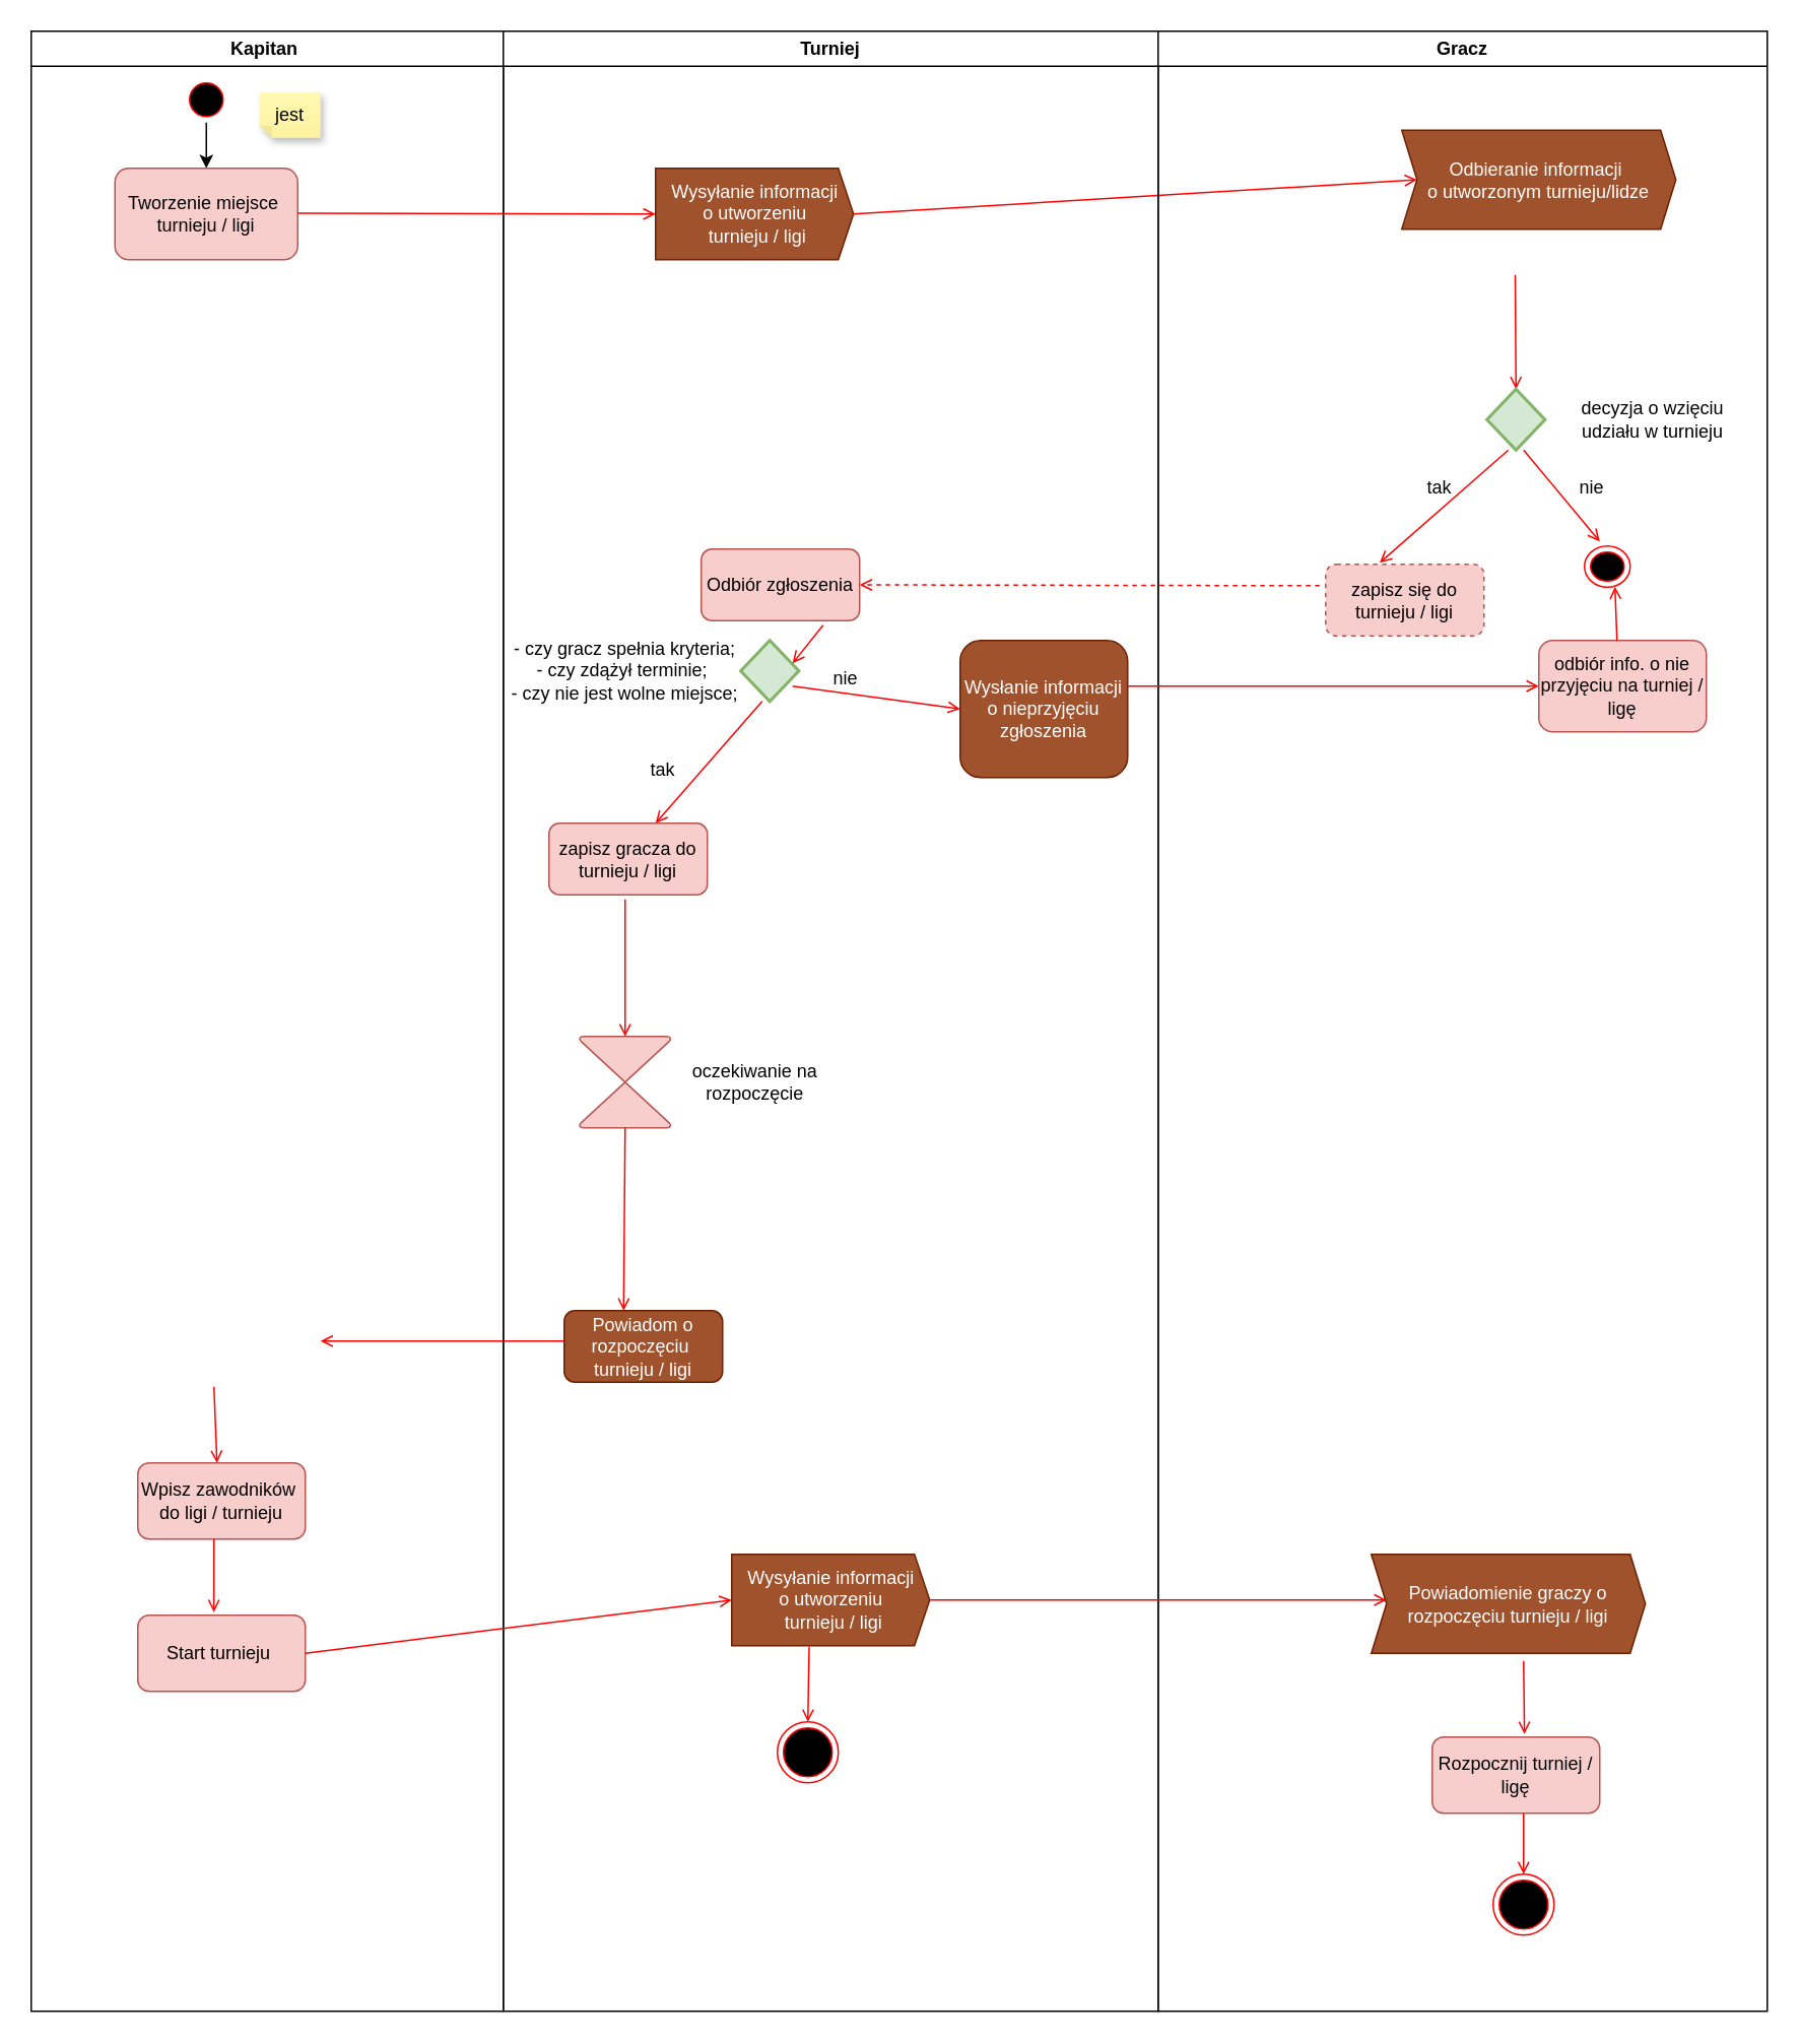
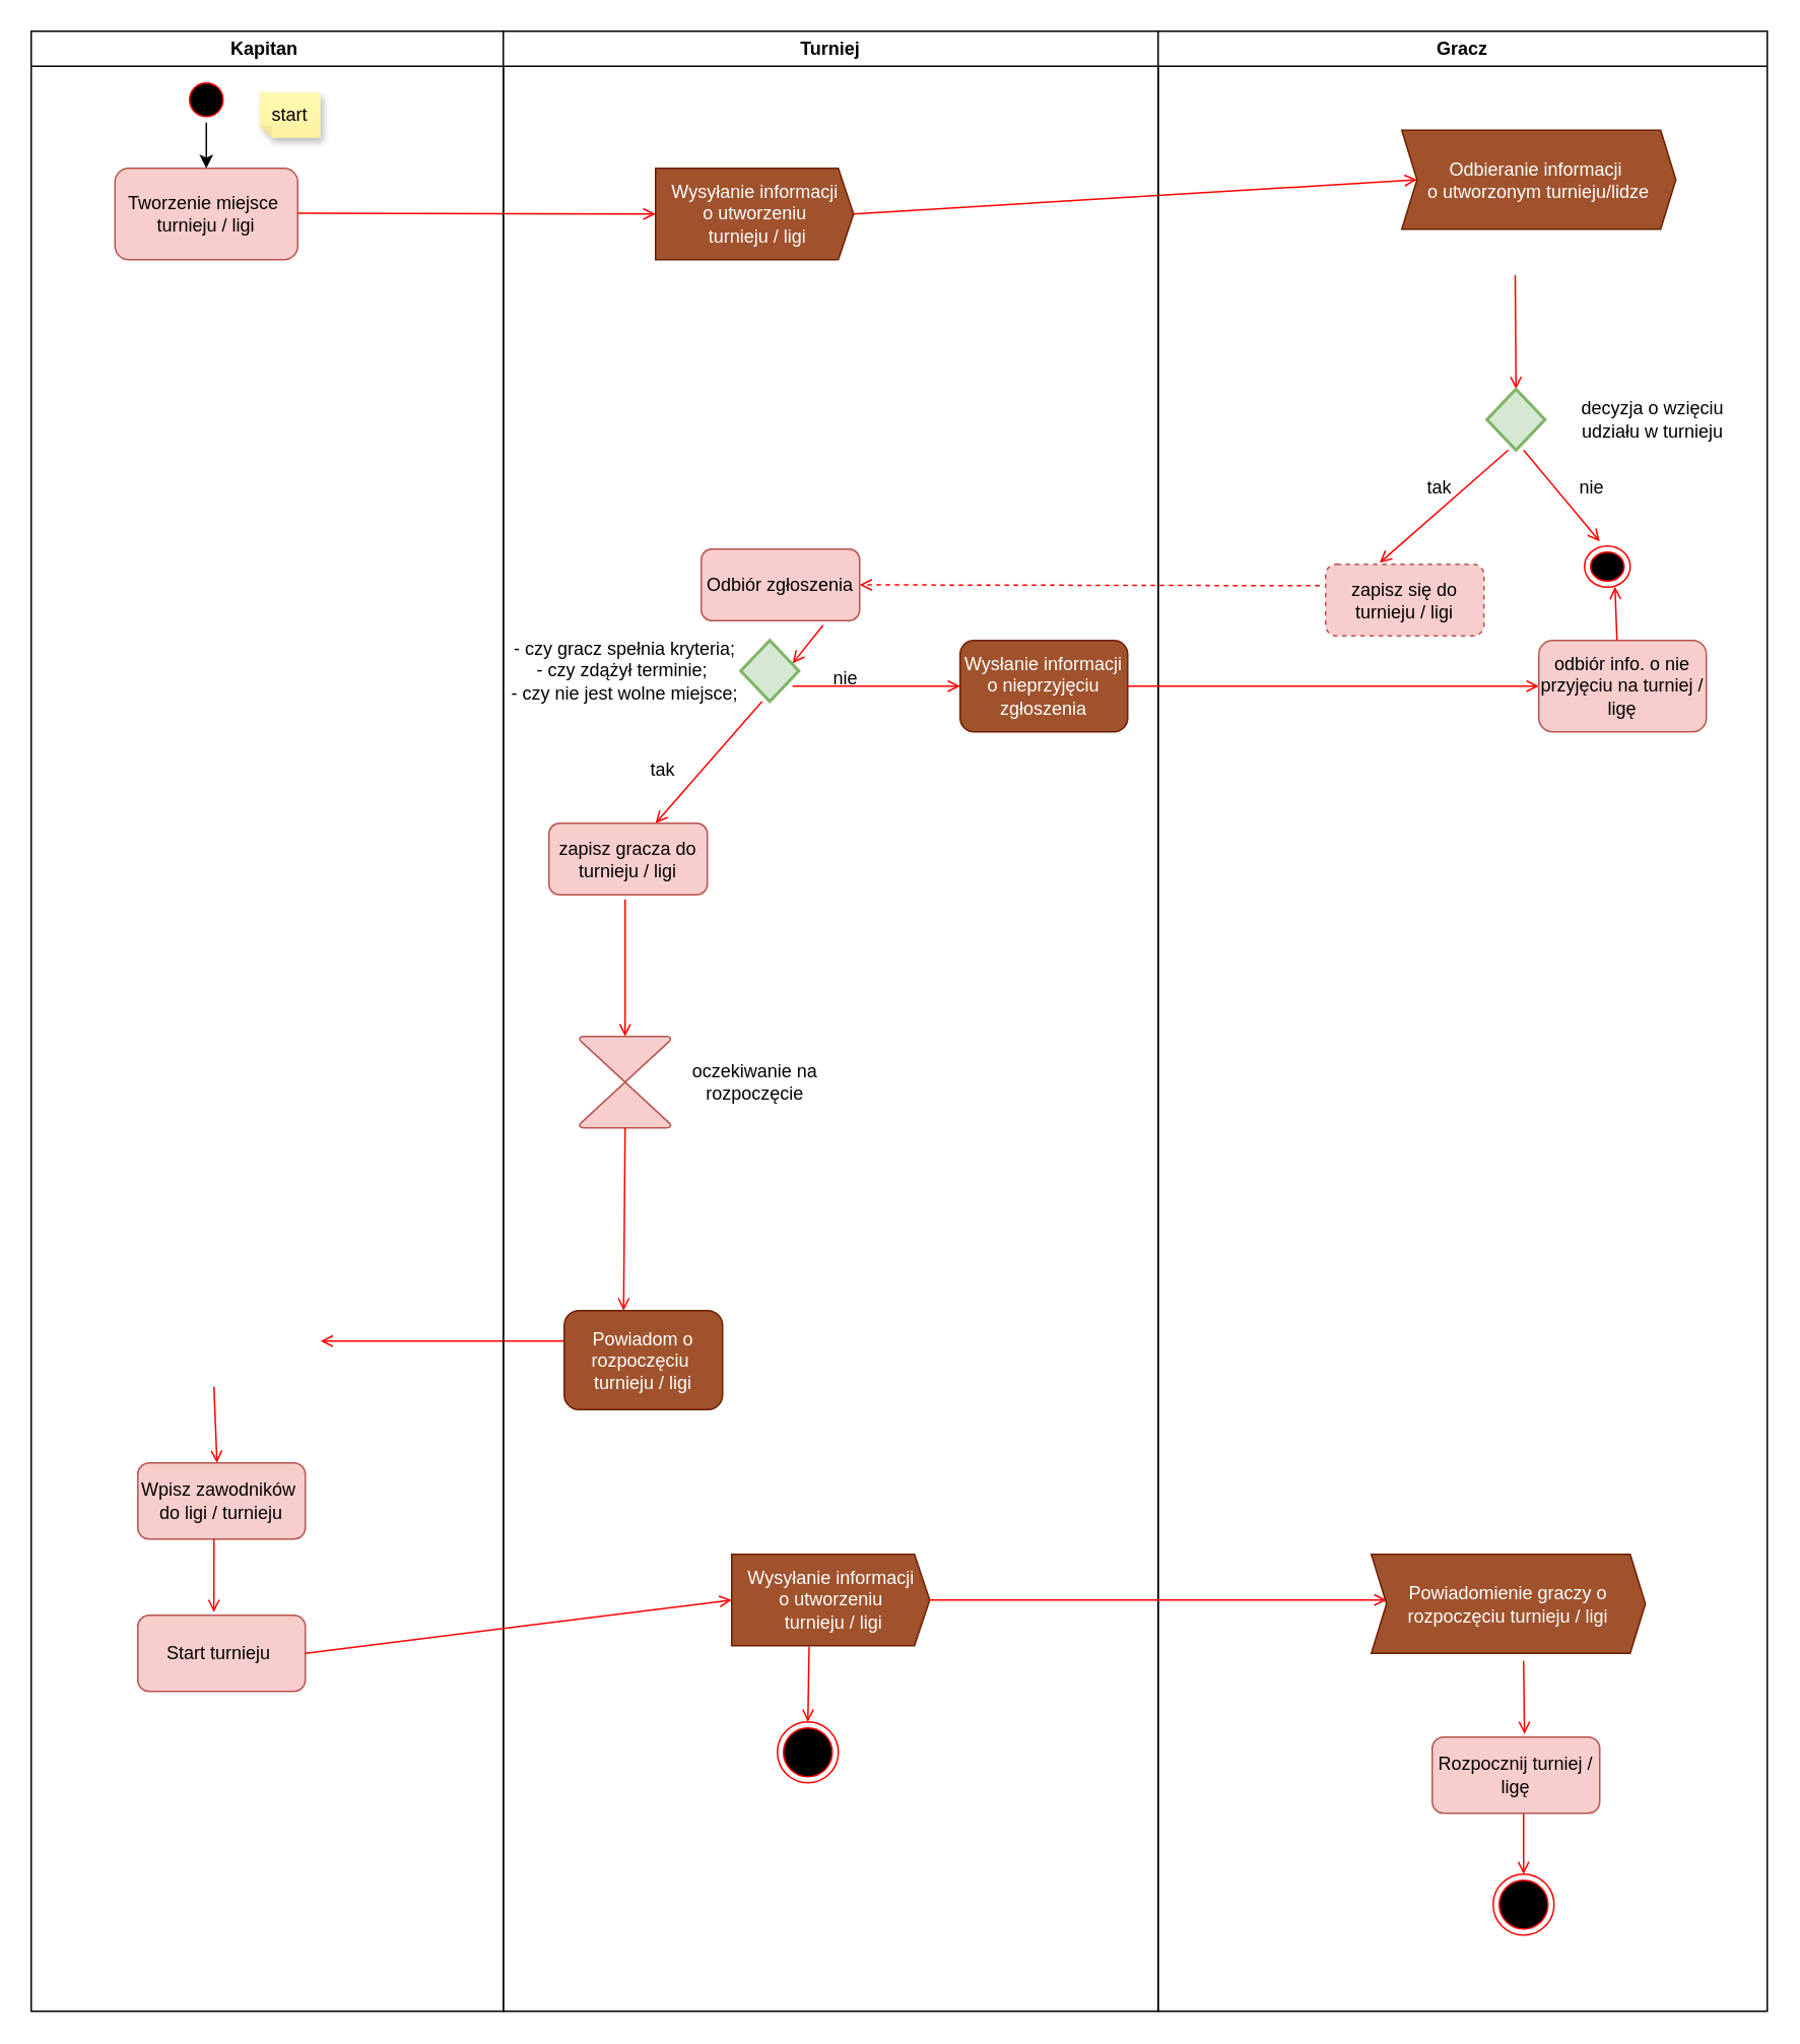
- <mxCell id="5" value="jest" style="shape=note;whiteSpace=wrap;html=1;backgroundOutline=1;fontColor=#000000;darkOpacity=0.05;fillColor=#FFF9B2;strokeColor=none;fillStyle=solid;direction=west;gradientDirection=north;gradientColor=#FFF2A1;shadow=1;size=8;pointerEvents=1;" parent="2" vertex="1"><mxGeometry x="150" y="40" width="40" height="30" as="geometry" /></mxCell>
+ <mxCell id="5" value="start" style="shape=note;whiteSpace=wrap;html=1;backgroundOutline=1;fontColor=#000000;darkOpacity=0.05;fillColor=#FFF9B2;strokeColor=none;fillStyle=solid;direction=west;gradientDirection=north;gradientColor=#FFF2A1;shadow=1;size=8;pointerEvents=1;" parent="2" vertex="1"><mxGeometry x="150" y="40" width="40" height="30" as="geometry" /></mxCell>
- <mxCell id="26" value="Wysłanie informacji o nieprzyjęciu zgłoszenia" style="rounded=1;whiteSpace=wrap;html=1;fillColor=#a0522d;strokeColor=#6D1F00;fontColor=#ffffff;" parent="13" vertex="1"><mxGeometry x="300" y="400" width="110" height="90" as="geometry" /></mxCell>
+ <mxCell id="26" value="Wysłanie informacji o nieprzyjęciu zgłoszenia" style="rounded=1;whiteSpace=wrap;html=1;fillColor=#a0522d;strokeColor=#6D1F00;fontColor=#ffffff;" parent="13" vertex="1"><mxGeometry x="300" y="400" width="110" height="60" as="geometry" /></mxCell>
- <mxCell id="29" value="Powiadom o rozpoczęciu&amp;nbsp;&lt;br&gt;turnieju / ligi" style="rounded=1;whiteSpace=wrap;html=1;fillColor=#a0522d;strokeColor=#6D1F00;fontColor=#ffffff;" parent="13" vertex="1"><mxGeometry x="40" y="840" width="104" height="47" as="geometry" /></mxCell>
+ <mxCell id="29" value="Powiadom o rozpoczęciu&amp;nbsp;&lt;br&gt;turnieju / ligi" style="rounded=1;whiteSpace=wrap;html=1;fillColor=#a0522d;strokeColor=#6D1F00;fontColor=#ffffff;" parent="13" vertex="1"><mxGeometry x="40" y="840" width="104" height="65" as="geometry" /></mxCell>
